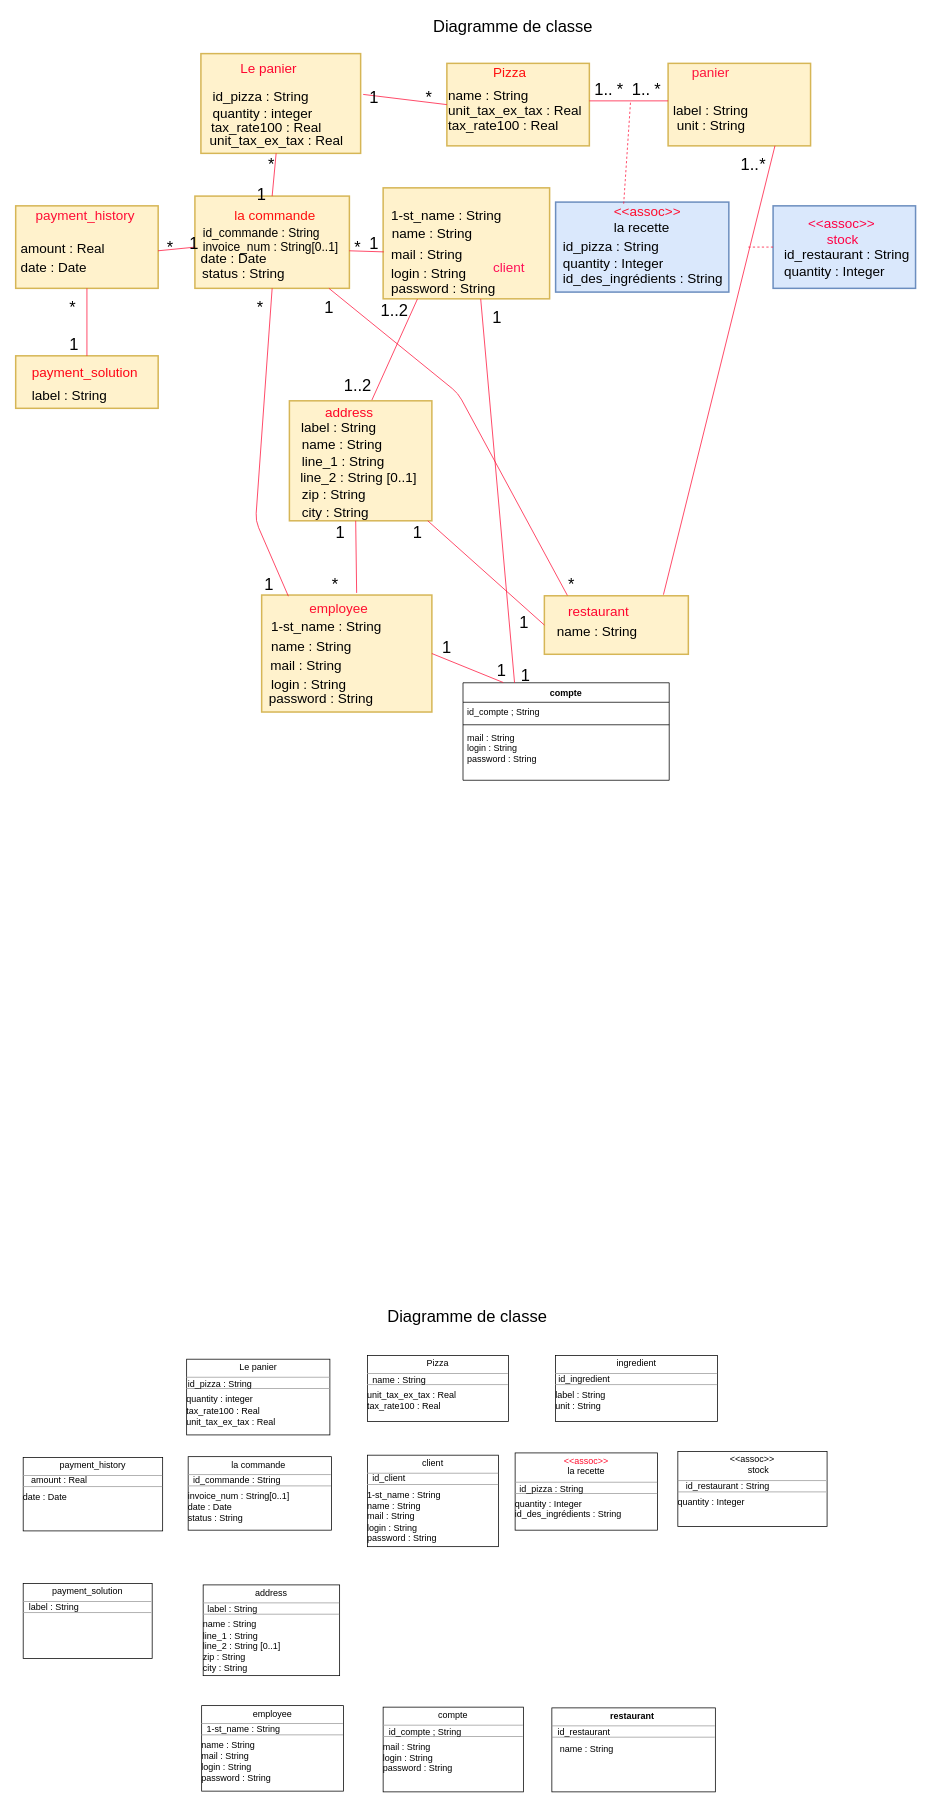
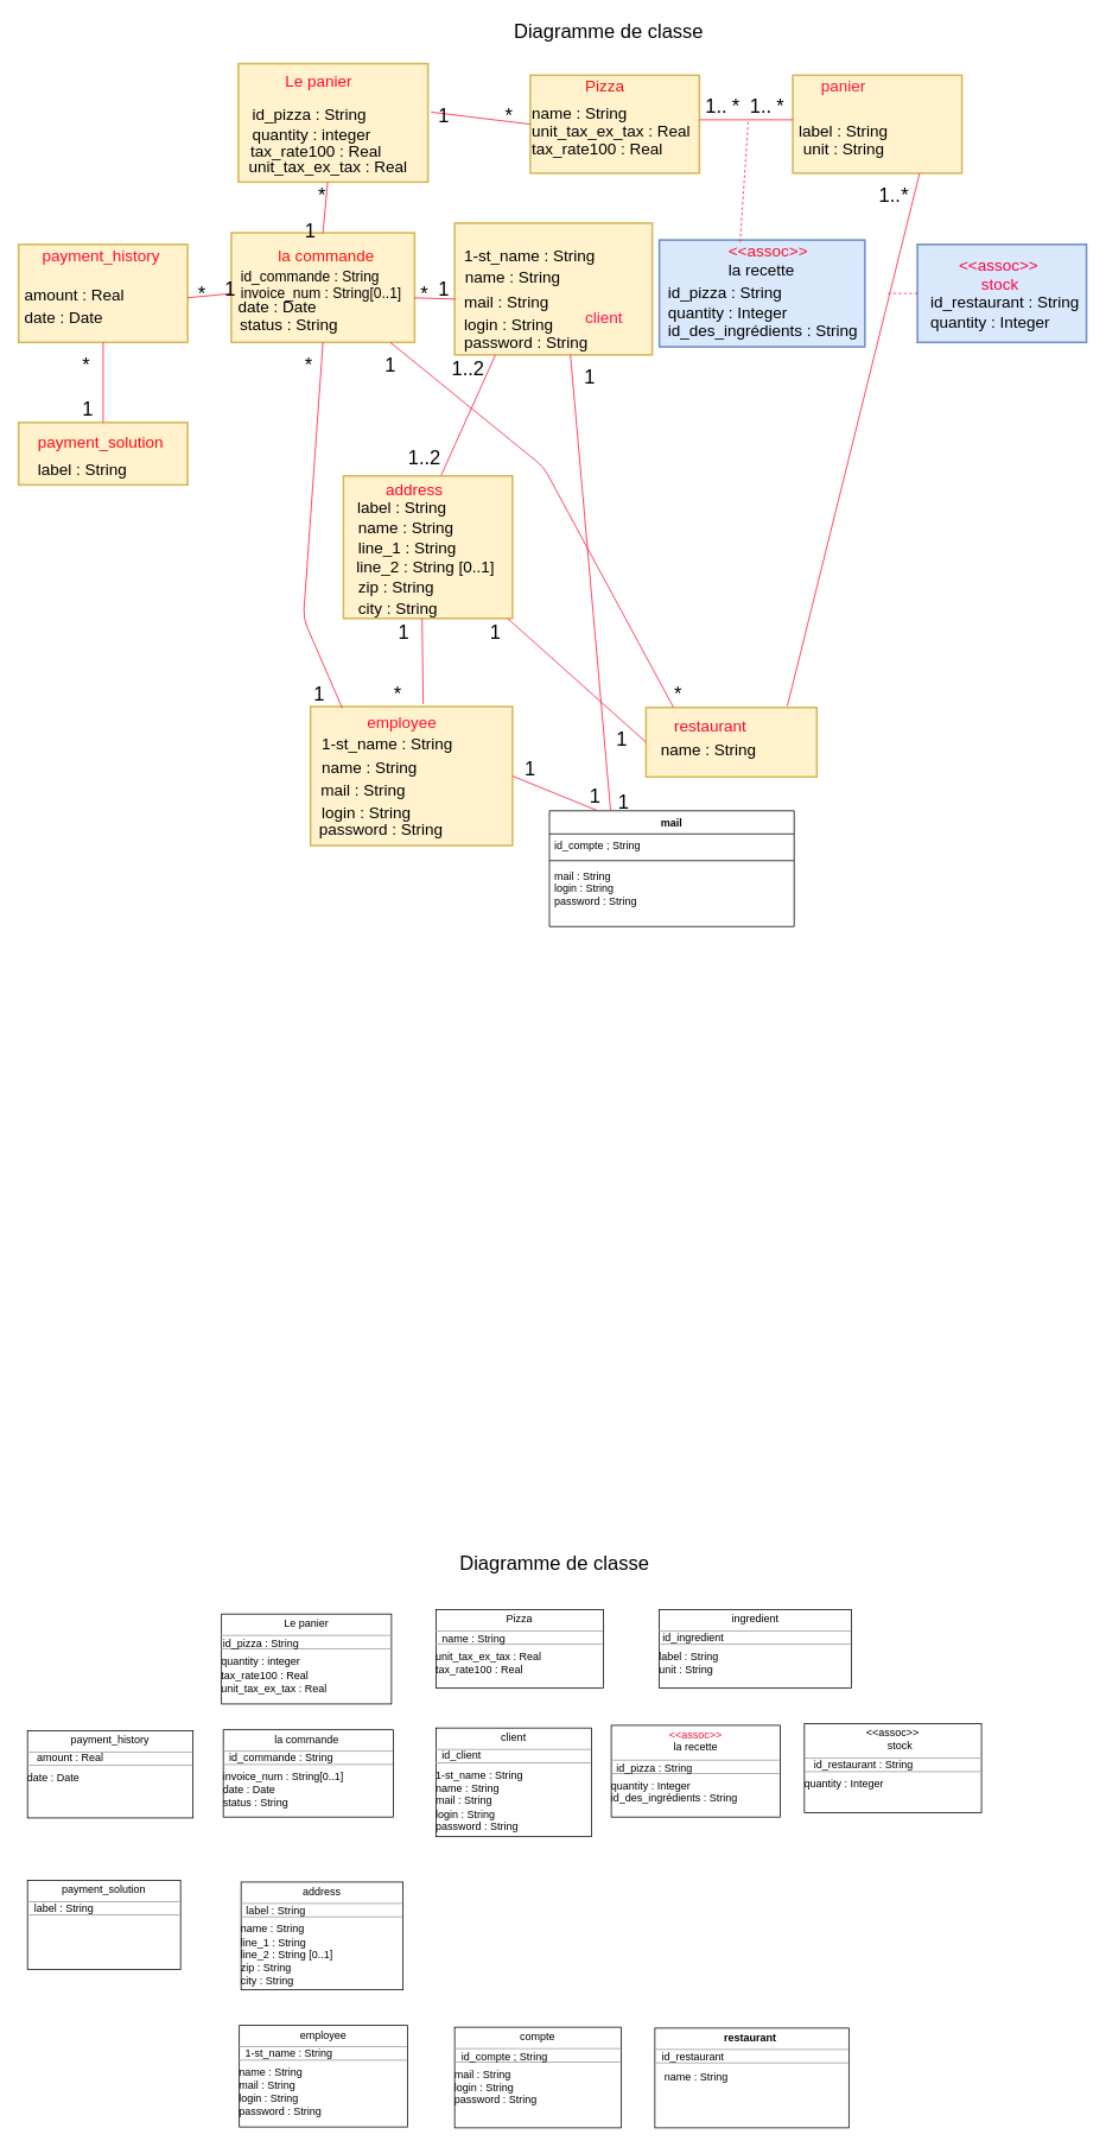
- <mxCell id="100" value="compte" style="swimlane;fontStyle=1;align=center;verticalAlign=top;childLayout=stackLayout;horizontal=1;startSize=26;horizontalStack=0;resizeParent=1;resizeParentMax=0;resizeLast=0;collapsible=1;marginBottom=0;" vertex="1" parent="1"><mxGeometry x="616.5" y="910" width="275" height="130" as="geometry" /></mxCell>
+ <mxCell id="100" value="mail" style="swimlane;fontStyle=1;align=center;verticalAlign=top;childLayout=stackLayout;horizontal=1;startSize=26;horizontalStack=0;resizeParent=1;resizeParentMax=0;resizeLast=0;collapsible=1;marginBottom=0;" vertex="1" parent="1"><mxGeometry x="616.5" y="910" width="275" height="130" as="geometry" /></mxCell>
